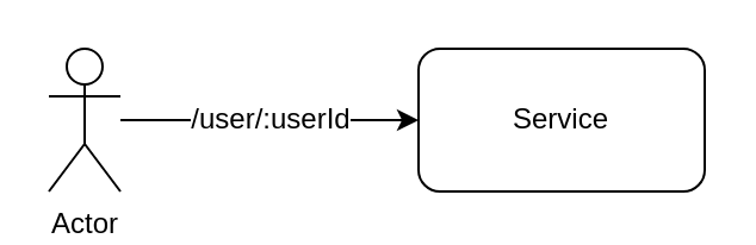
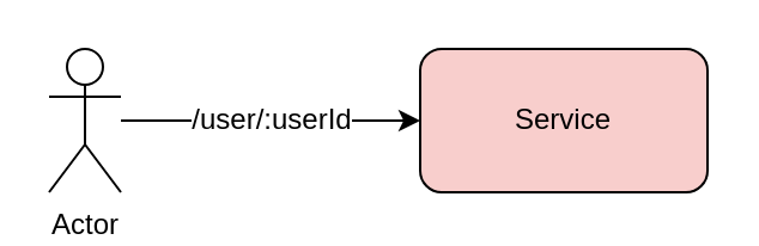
- <mxCell id="2" value="Service" style="rounded=1;whiteSpace=wrap;html=1;fontSize=12;" vertex="1" parent="1"><mxGeometry x="175" y="20" width="120" height="60" as="geometry" /></mxCell>
+ <mxCell id="2" value="Service" style="rounded=1;whiteSpace=wrap;html=1;fontSize=12;fillColor=#f8cecc;" vertex="1" parent="1"><mxGeometry x="175" y="20" width="120" height="60" as="geometry" /></mxCell>
